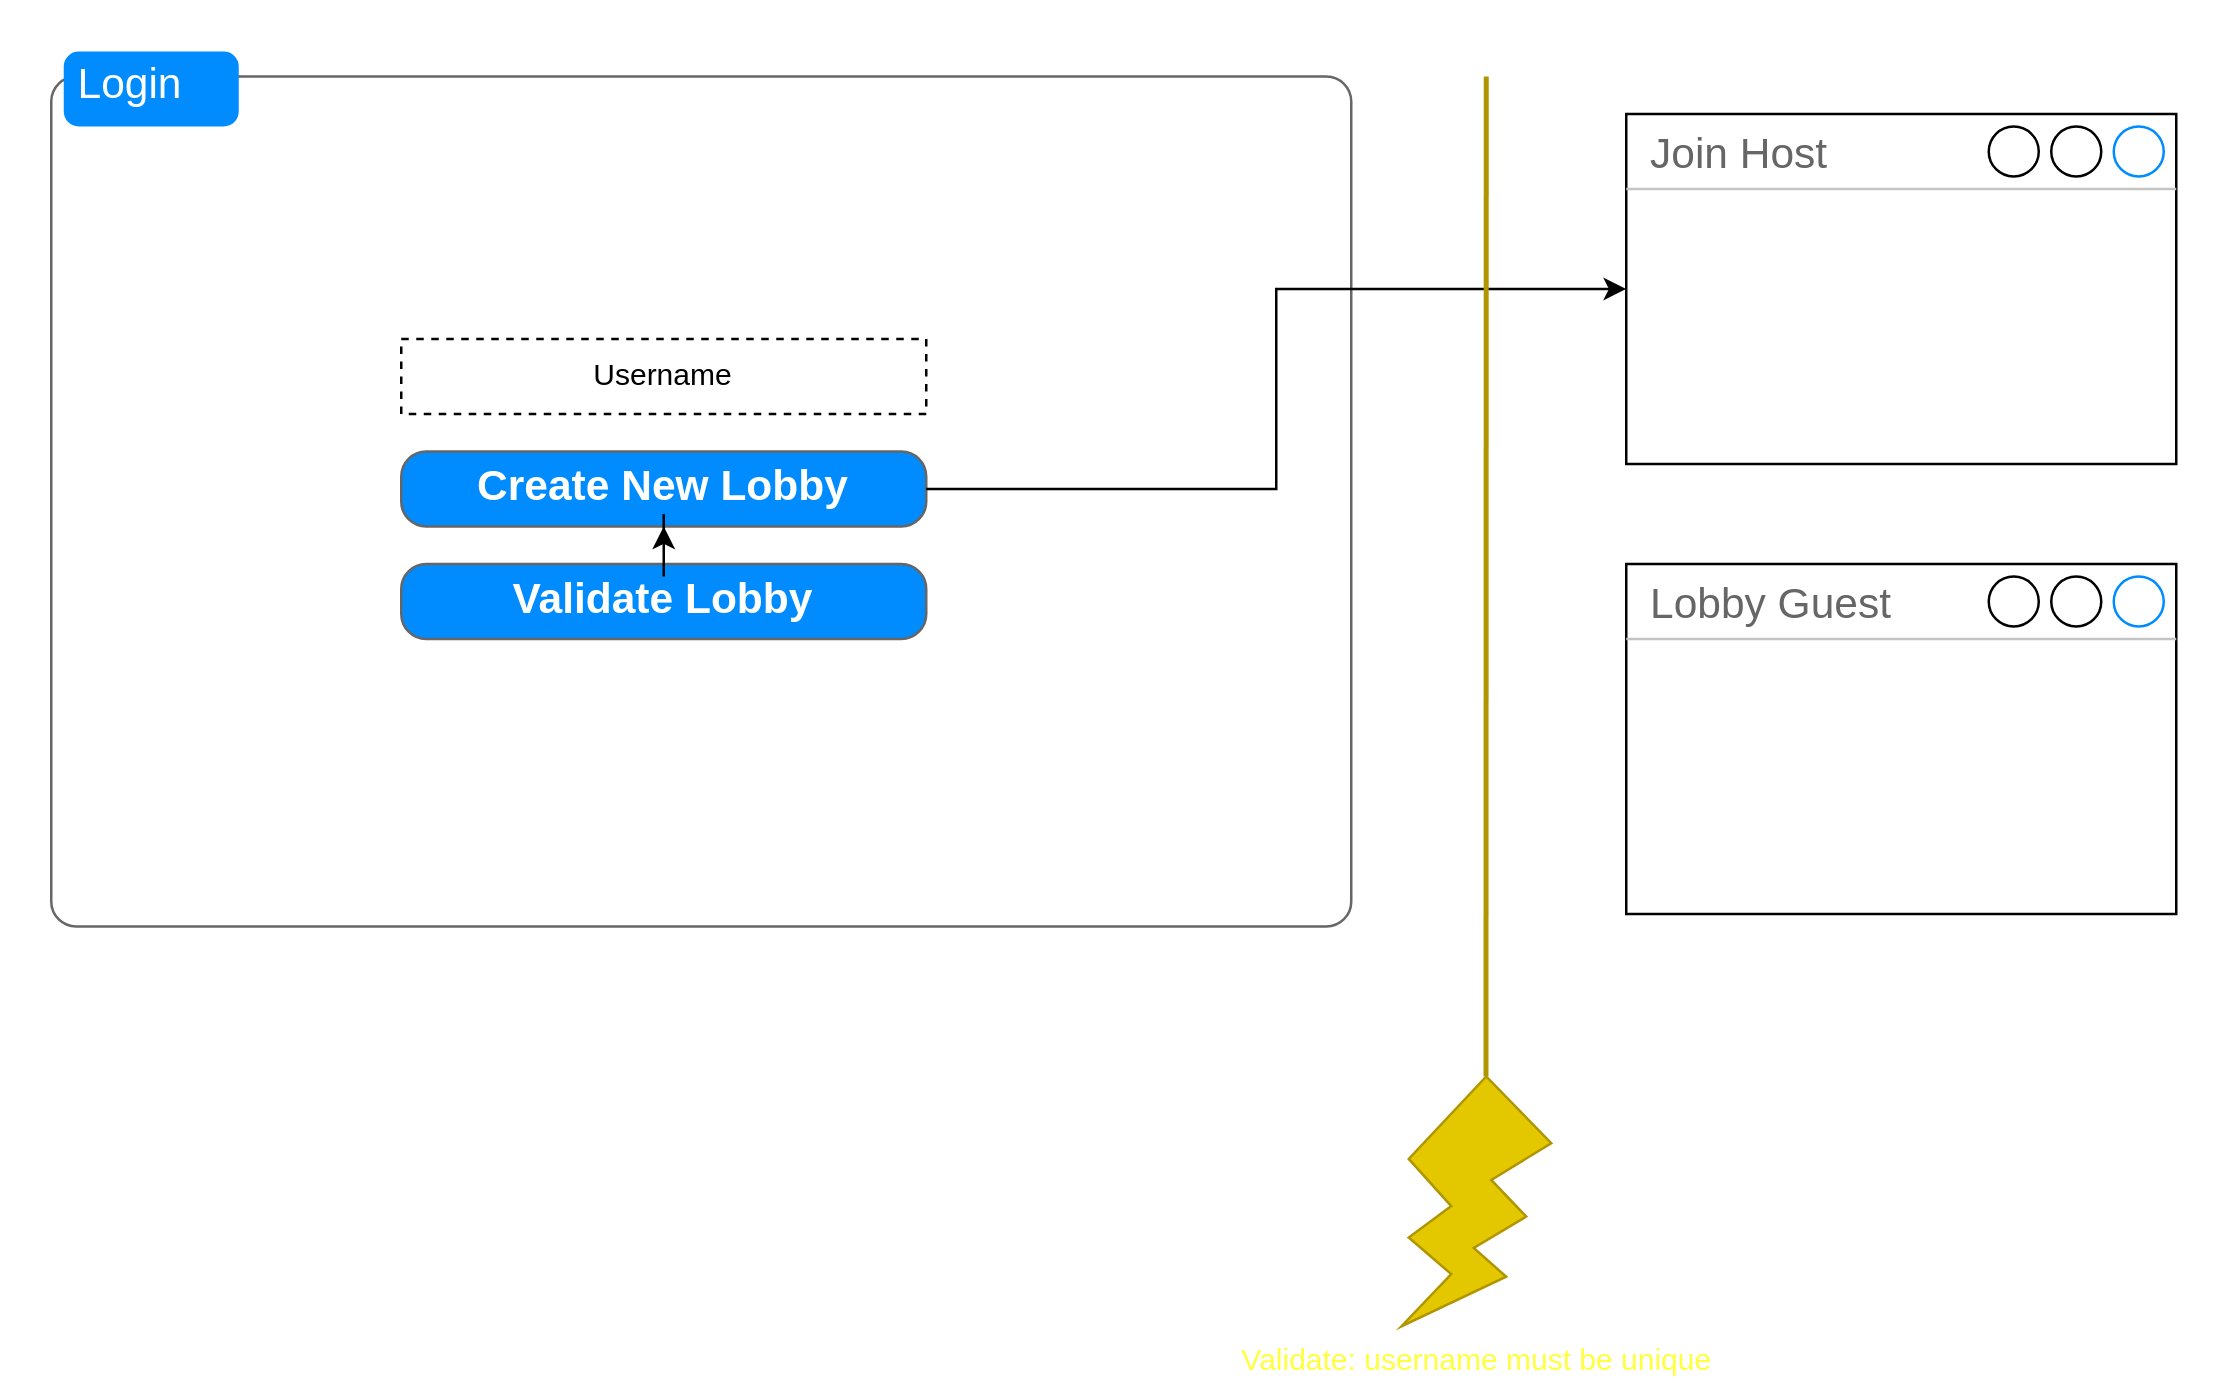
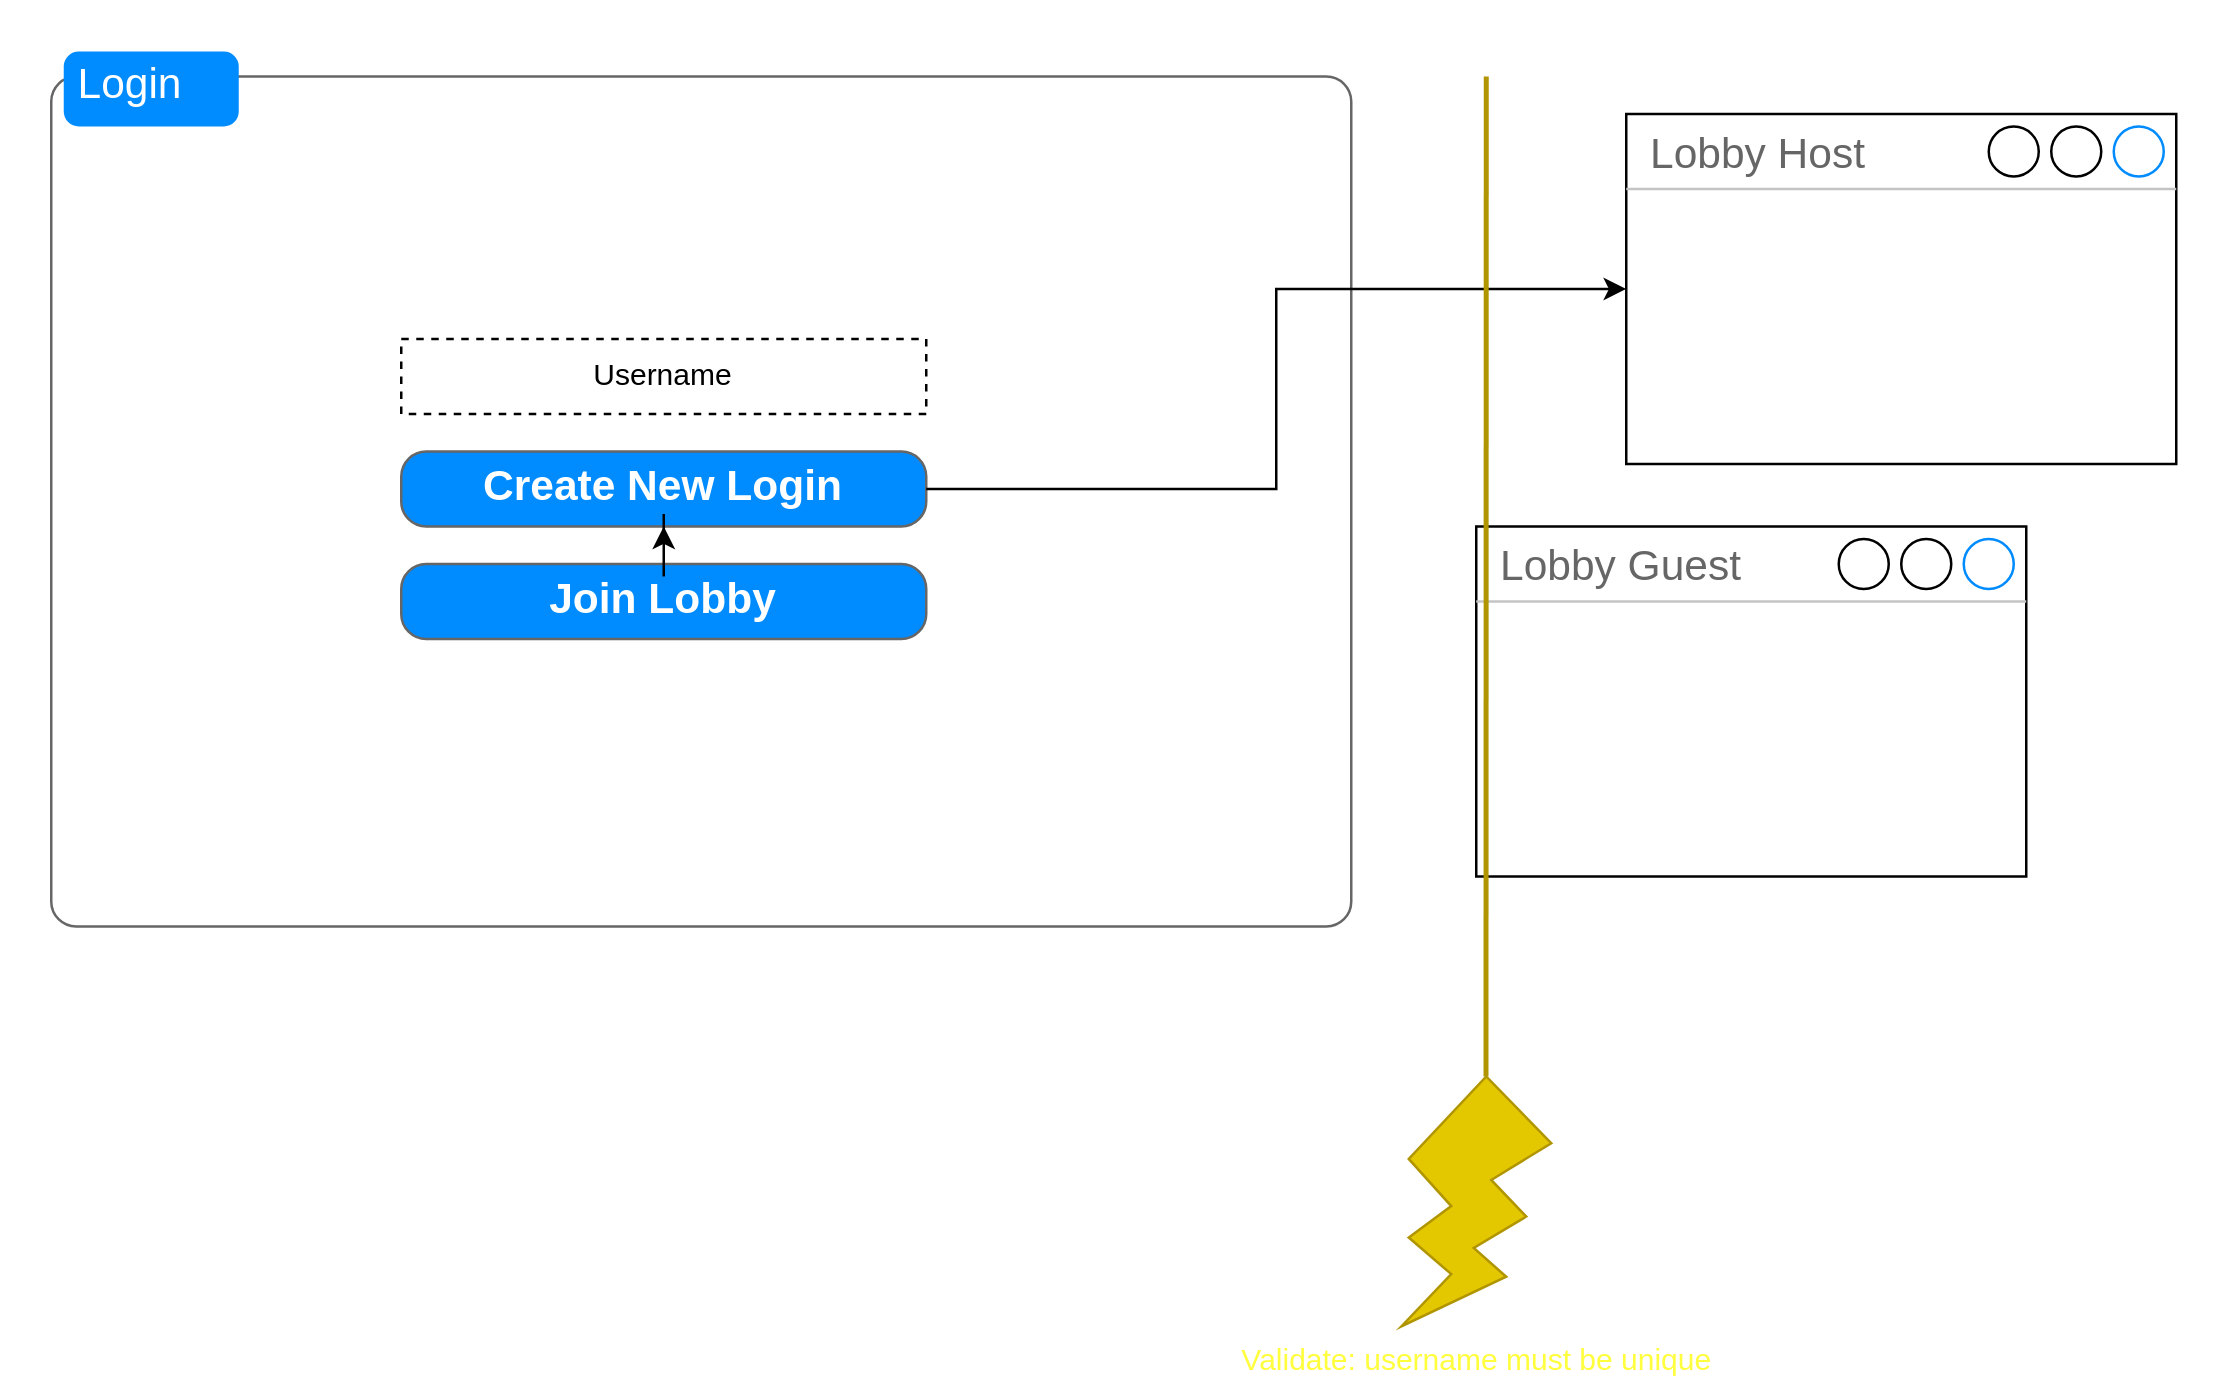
- <mxCell id="7" value="Join Host" style="strokeWidth=1;shadow=0;dashed=0;align=center;html=1;shape=mxgraph.mockup.containers.window;align=left;verticalAlign=top;spacingLeft=8;strokeColor2=#008cff;strokeColor3=#c4c4c4;fontColor=#666666;mainText=;fontSize=17;labelBackgroundColor=none;whiteSpace=wrap;" parent="1" vertex="1"><mxGeometry x="650" y="45" width="220" height="140" as="geometry" /></mxCell>
+ <mxCell id="7" value="Lobby Host" style="strokeWidth=1;shadow=0;dashed=0;align=center;html=1;shape=mxgraph.mockup.containers.window;align=left;verticalAlign=top;spacingLeft=8;strokeColor2=#008cff;strokeColor3=#c4c4c4;fontColor=#666666;mainText=;fontSize=17;labelBackgroundColor=none;whiteSpace=wrap;" parent="1" vertex="1"><mxGeometry x="650" y="45" width="220" height="140" as="geometry" /></mxCell>
- <mxCell id="5" value="Create New Lobby" style="strokeWidth=1;shadow=0;dashed=0;align=center;html=1;shape=mxgraph.mockup.buttons.button;strokeColor=#666666;fontColor=#ffffff;mainText=;buttonStyle=round;fontSize=17;fontStyle=1;fillColor=#008cff;whiteSpace=wrap;" parent="2" vertex="1"><mxGeometry x="140" y="160" width="210" height="30" as="geometry" /></mxCell>
+ <mxCell id="5" value="Create New Login" style="strokeWidth=1;shadow=0;dashed=0;align=center;html=1;shape=mxgraph.mockup.buttons.button;strokeColor=#666666;fontColor=#ffffff;mainText=;buttonStyle=round;fontSize=17;fontStyle=1;fillColor=#008cff;whiteSpace=wrap;" parent="2" vertex="1"><mxGeometry x="140" y="160" width="210" height="30" as="geometry" /></mxCell>
- <mxCell id="6" value="Validate Lobby" style="strokeWidth=1;shadow=0;dashed=0;align=center;html=1;shape=mxgraph.mockup.buttons.button;strokeColor=#666666;fontColor=#ffffff;mainText=;buttonStyle=round;fontSize=17;fontStyle=1;fillColor=#008cff;whiteSpace=wrap;" parent="2" vertex="1"><mxGeometry x="140" y="205" width="210" height="30" as="geometry" /></mxCell>
+ <mxCell id="6" value="Join Lobby" style="strokeWidth=1;shadow=0;dashed=0;align=center;html=1;shape=mxgraph.mockup.buttons.button;strokeColor=#666666;fontColor=#ffffff;mainText=;buttonStyle=round;fontSize=17;fontStyle=1;fillColor=#008cff;whiteSpace=wrap;" parent="2" vertex="1"><mxGeometry x="140" y="205" width="210" height="30" as="geometry" /></mxCell>
- <mxCell id="8" value="Lobby Guest" style="strokeWidth=1;shadow=0;dashed=0;align=center;html=1;shape=mxgraph.mockup.containers.window;align=left;verticalAlign=top;spacingLeft=8;strokeColor2=#008cff;strokeColor3=#c4c4c4;fontColor=#666666;mainText=;fontSize=17;labelBackgroundColor=none;whiteSpace=wrap;" parent="1" vertex="1"><mxGeometry x="650" y="225" width="220" height="140" as="geometry" /></mxCell>
+ <mxCell id="8" value="Lobby Guest" style="strokeWidth=1;shadow=0;dashed=0;align=center;html=1;shape=mxgraph.mockup.containers.window;align=left;verticalAlign=top;spacingLeft=8;strokeColor2=#008cff;strokeColor3=#c4c4c4;fontColor=#666666;mainText=;fontSize=17;labelBackgroundColor=none;whiteSpace=wrap;" parent="1" vertex="1"><mxGeometry x="590" y="210" width="220" height="140" as="geometry" /></mxCell>
